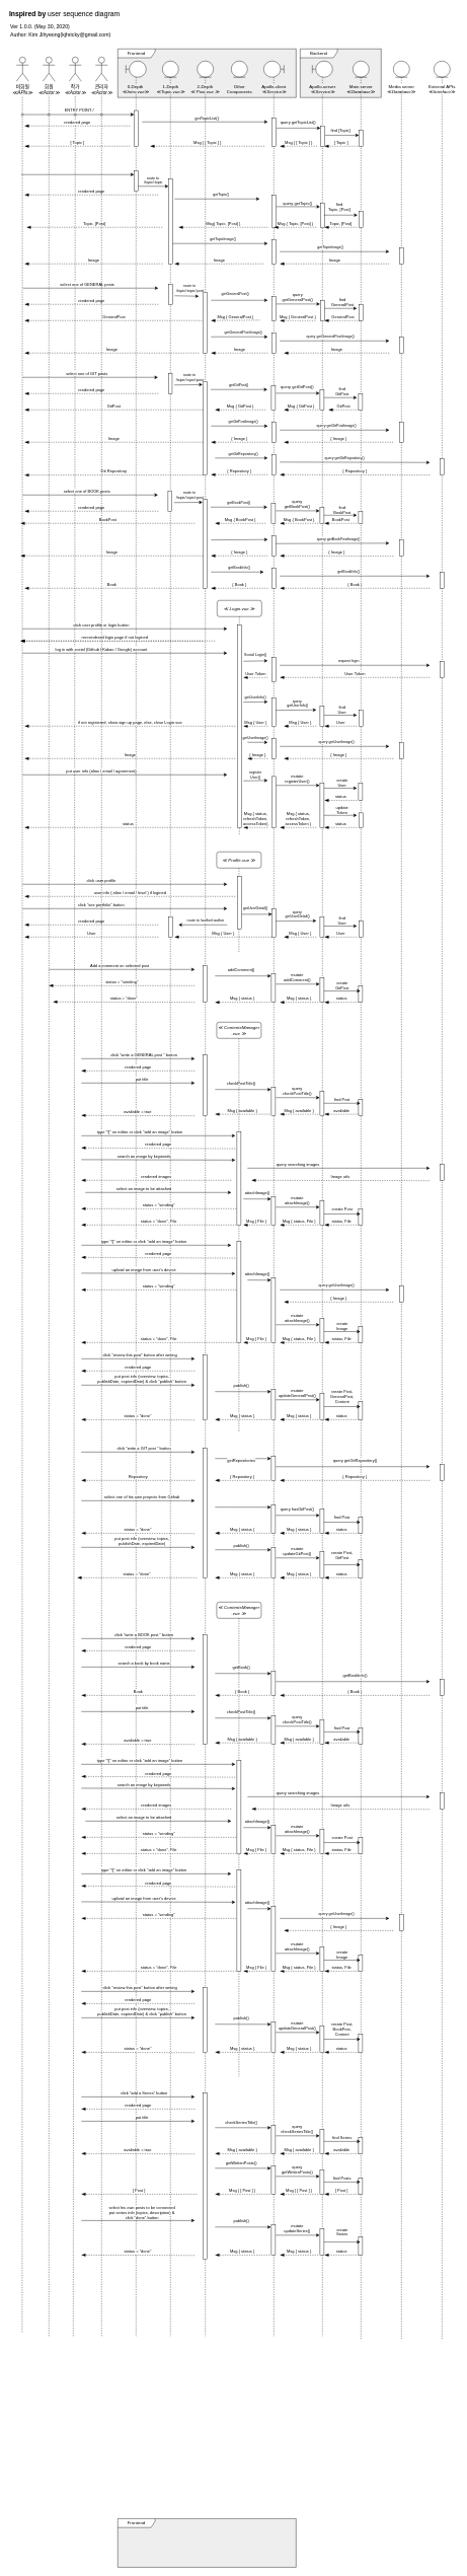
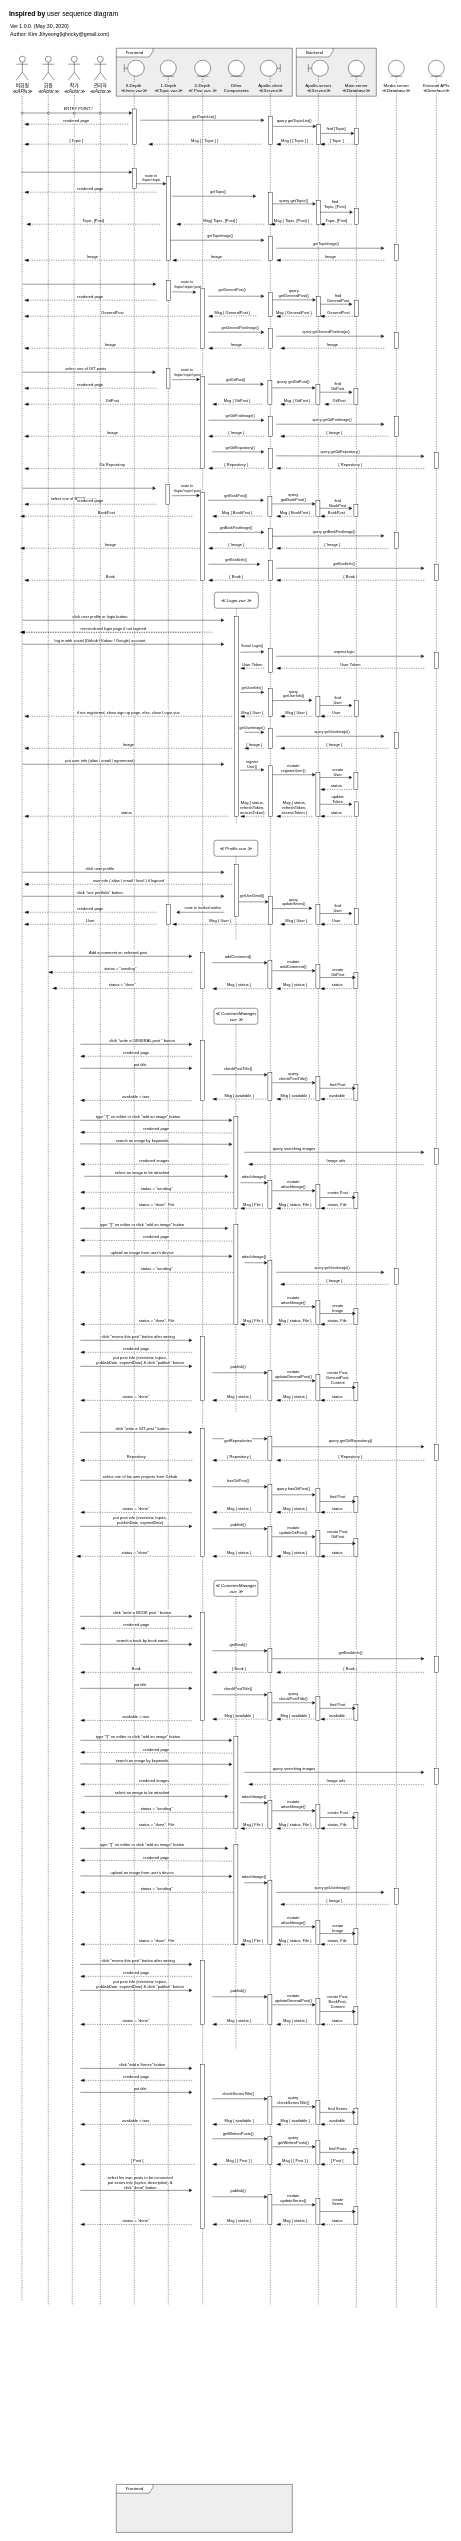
- <mxCell id="116" value="&lt;span style=&quot;background-color: rgb(255 , 255 , 255)&quot;&gt;select one of GENERAL posts&lt;/span&gt;" style="text;html=1;strokeColor=none;fillColor=none;align=center;verticalAlign=middle;whiteSpace=wrap;rounded=0;fontSize=10;" vertex="1" parent="1"><mxGeometry x="140" y="690" width="150" height="20" as="geometry" /></mxCell>
- <mxCell id="184" value="&lt;span style=&quot;background-color: rgb(255 , 255 , 255)&quot;&gt;select one of BOOK posts&lt;/span&gt;" style="text;html=1;strokeColor=none;fillColor=none;align=center;verticalAlign=middle;whiteSpace=wrap;rounded=0;fontSize=10;" vertex="1" parent="1"><mxGeometry x="139" y="1200" width="150" height="20" as="geometry" /></mxCell>
+ <mxCell id="184" value="&lt;span style=&quot;background-color: rgb(255 , 255 , 255)&quot;&gt;select one of BOOK posts&lt;/span&gt;" style="text;html=1;strokeColor=none;fillColor=none;align=center;verticalAlign=middle;whiteSpace=wrap;rounded=0;fontSize=10;" vertex="1" parent="1"><mxGeometry x="109" y="1235" width="150" height="20" as="geometry" /></mxCell>
+ <mxCell id="200" value="&lt;span style=&quot;background-color: rgb(255 , 255 , 255) ; font-size: 9px&quot;&gt;getBookPostImage()&lt;br style=&quot;font-size: 9px&quot;&gt;&lt;/span&gt;" style="text;html=1;strokeColor=none;fillColor=none;align=center;verticalAlign=middle;whiteSpace=wrap;rounded=0;fontSize=9;" vertex="1" parent="1"><mxGeometry x="560" y="1310" width="60" height="20" as="geometry" /></mxCell>
- <mxCell id="242" value="&lt;span style=&quot;background-color: rgb(255 , 255 , 255) ; font-size: 9px&quot;&gt;query&amp;nbsp;&lt;br&gt;getUserDetail()&lt;br&gt;&lt;br style=&quot;font-size: 9px&quot;&gt;&lt;/span&gt;" style="text;html=1;strokeColor=none;fillColor=none;align=center;verticalAlign=middle;whiteSpace=wrap;rounded=0;fontSize=9;" vertex="1" parent="1"><mxGeometry x="688" y="2250" width="92" height="20" as="geometry" /></mxCell>
+ <mxCell id="242" value="&lt;span style=&quot;background-color: rgb(255 , 255 , 255) ; font-size: 9px&quot;&gt;query&amp;nbsp;&lt;br&gt;updateSeries()&lt;br&gt;&lt;br style=&quot;font-size: 9px&quot;&gt;&lt;/span&gt;" style="text;html=1;strokeColor=none;fillColor=none;align=center;verticalAlign=middle;whiteSpace=wrap;rounded=0;fontSize=9;" vertex="1" parent="1"><mxGeometry x="688" y="2250" width="92" height="20" as="geometry" /></mxCell>
+ <mxCell id="357" value="&lt;span style=&quot;background-color: rgb(255 , 255 , 255)&quot;&gt;hasGitPost()&lt;/span&gt;" style="text;html=1;strokeColor=none;fillColor=none;align=center;verticalAlign=middle;whiteSpace=wrap;rounded=0;fontSize=10;" vertex="1" parent="1"><mxGeometry x="550" y="3690" width="90" height="20" as="geometry" /></mxCell>
